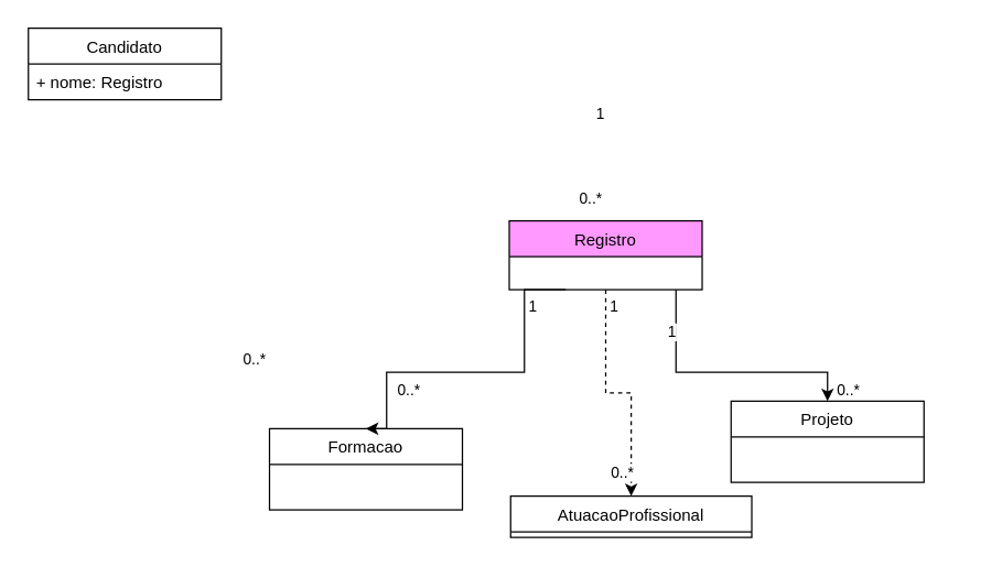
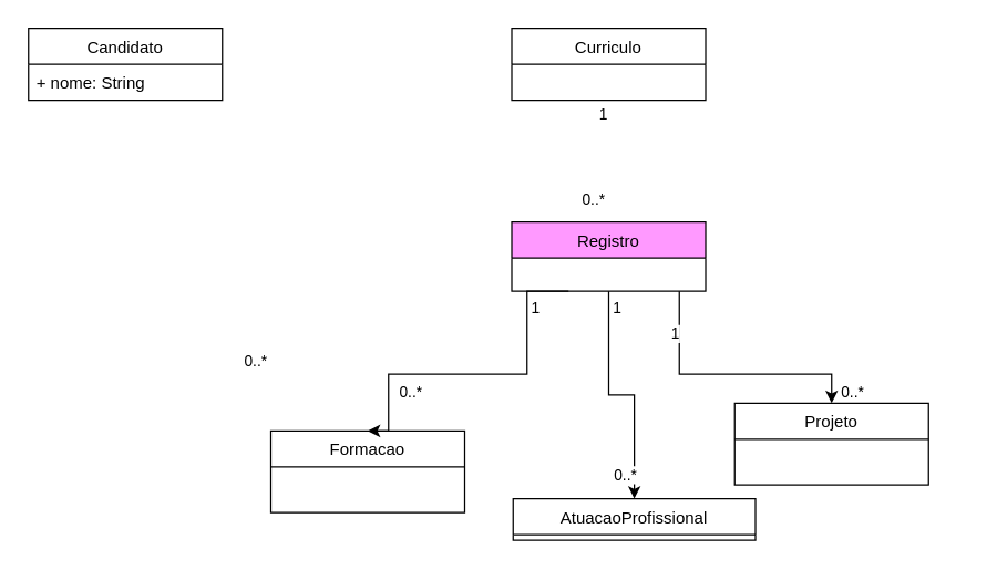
+ <mxCell id="5" value="Curriculo" style="swimlane;fontStyle=0;childLayout=stackLayout;horizontal=1;startSize=26;fillColor=none;horizontalStack=0;resizeParent=1;resizeParentMax=0;resizeLast=0;collapsible=1;marginBottom=0;" parent="1" vertex="1"><mxGeometry x="369" y="20" width="140" height="52" as="geometry" /></mxCell>
- <mxCell id="3" value="+ nome: Registro" style="text;strokeColor=none;fillColor=none;align=left;verticalAlign=top;spacingLeft=4;spacingRight=4;overflow=hidden;rotatable=0;points=[[0,0.5],[1,0.5]];portConstraint=eastwest;" parent="2" vertex="1"><mxGeometry y="26" width="140" height="26" as="geometry" /></mxCell>
+ <mxCell id="3" value="+ nome: String" style="text;strokeColor=none;fillColor=none;align=left;verticalAlign=top;spacingLeft=4;spacingRight=4;overflow=hidden;rotatable=0;points=[[0,0.5],[1,0.5]];portConstraint=eastwest;" parent="2" vertex="1"><mxGeometry y="26" width="140" height="26" as="geometry" /></mxCell>
- <mxCell id="10" style="edgeStyle=orthogonalEdgeStyle;rounded=0;orthogonalLoop=1;jettySize=auto;html=1;entryX=0.5;entryY=0;entryDx=0;entryDy=0;dashed=1;" edge="1" parent="1" source="11" target="16"><mxGeometry relative="1" as="geometry" /></mxCell>
+ <mxCell id="10" style="edgeStyle=orthogonalEdgeStyle;rounded=0;orthogonalLoop=1;jettySize=auto;html=1;entryX=0.5;entryY=0;entryDx=0;entryDy=0;" edge="1" parent="1" source="11" target="16"><mxGeometry relative="1" as="geometry" /></mxCell>
